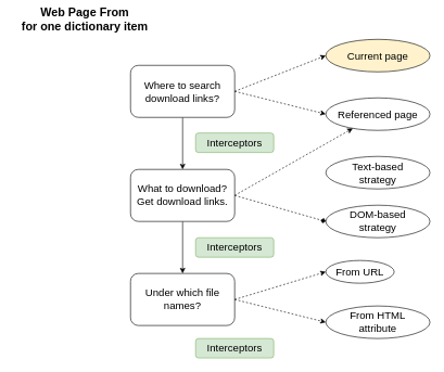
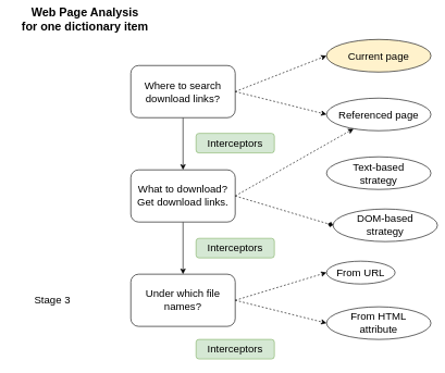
- <mxCell id="23" value="&lt;b&gt;&lt;font style=&quot;font-size: 18px&quot;&gt;Web Page From&lt;br&gt;for one dictionary item&lt;br&gt;&lt;/font&gt;&lt;/b&gt;" style="text;html=1;strokeColor=none;fillColor=none;align=center;verticalAlign=middle;whiteSpace=wrap;rounded=0;" vertex="1" parent="1"><mxGeometry x="20" width="220" height="20" as="geometry" y="20" /></mxCell>
+ <mxCell id="23" value="&lt;b&gt;&lt;font style=&quot;font-size: 18px&quot;&gt;Web Page Analysis&lt;br&gt;for one dictionary item&lt;br&gt;&lt;/font&gt;&lt;/b&gt;" style="text;html=1;strokeColor=none;fillColor=none;align=center;verticalAlign=middle;whiteSpace=wrap;rounded=0;" vertex="1" parent="1"><mxGeometry x="20" width="220" height="20" as="geometry" y="20" /></mxCell>
- <mxCell id="16" value="&lt;font style=&quot;font-size: 16px&quot;&gt;DOM-based&lt;br&gt;strategy&lt;br&gt;&lt;/font&gt;" style="ellipse;whiteSpace=wrap;html=1;" vertex="1" parent="1"><mxGeometry x="500" y="315" width="160" height="50" as="geometry" /></mxCell>
+ <mxCell id="16" value="&lt;font style=&quot;font-size: 16px&quot;&gt;DOM-based&lt;br&gt;strategy&lt;br&gt;&lt;/font&gt;" style="ellipse;whiteSpace=wrap;html=1;" vertex="1" parent="1"><mxGeometry x="510" y="320" width="160" height="50" as="geometry" /></mxCell>
+ <mxCell id="7" value="&lt;font style=&quot;font-size: 16px&quot;&gt;Stage 3&lt;br&gt;&lt;/font&gt;" style="text;html=1;strokeColor=none;fillColor=none;align=center;verticalAlign=middle;whiteSpace=wrap;rounded=0;" vertex="1" parent="1"><mxGeometry x="50" y="450" width="60" height="20" as="geometry" /></mxCell>
